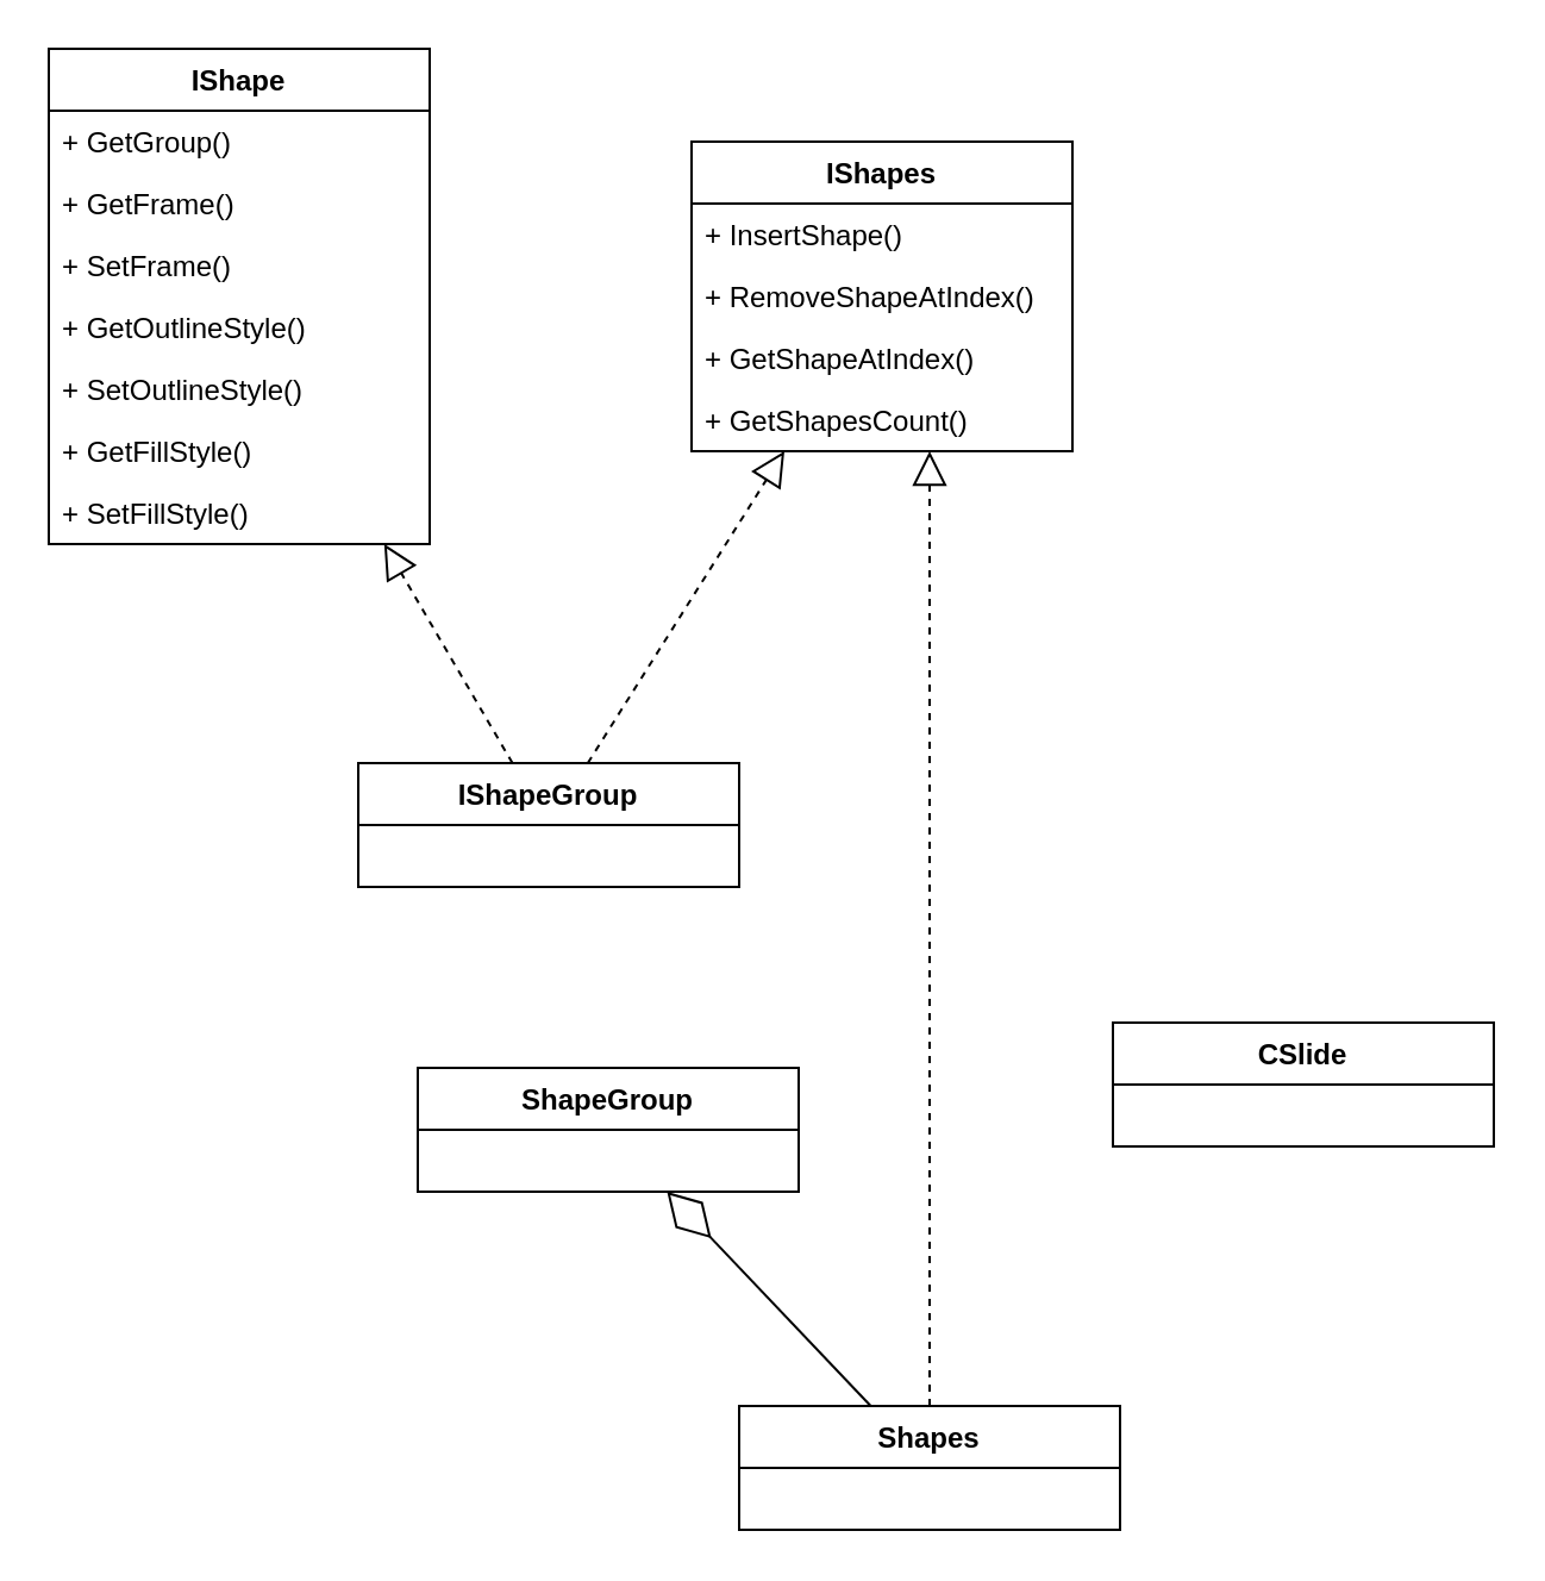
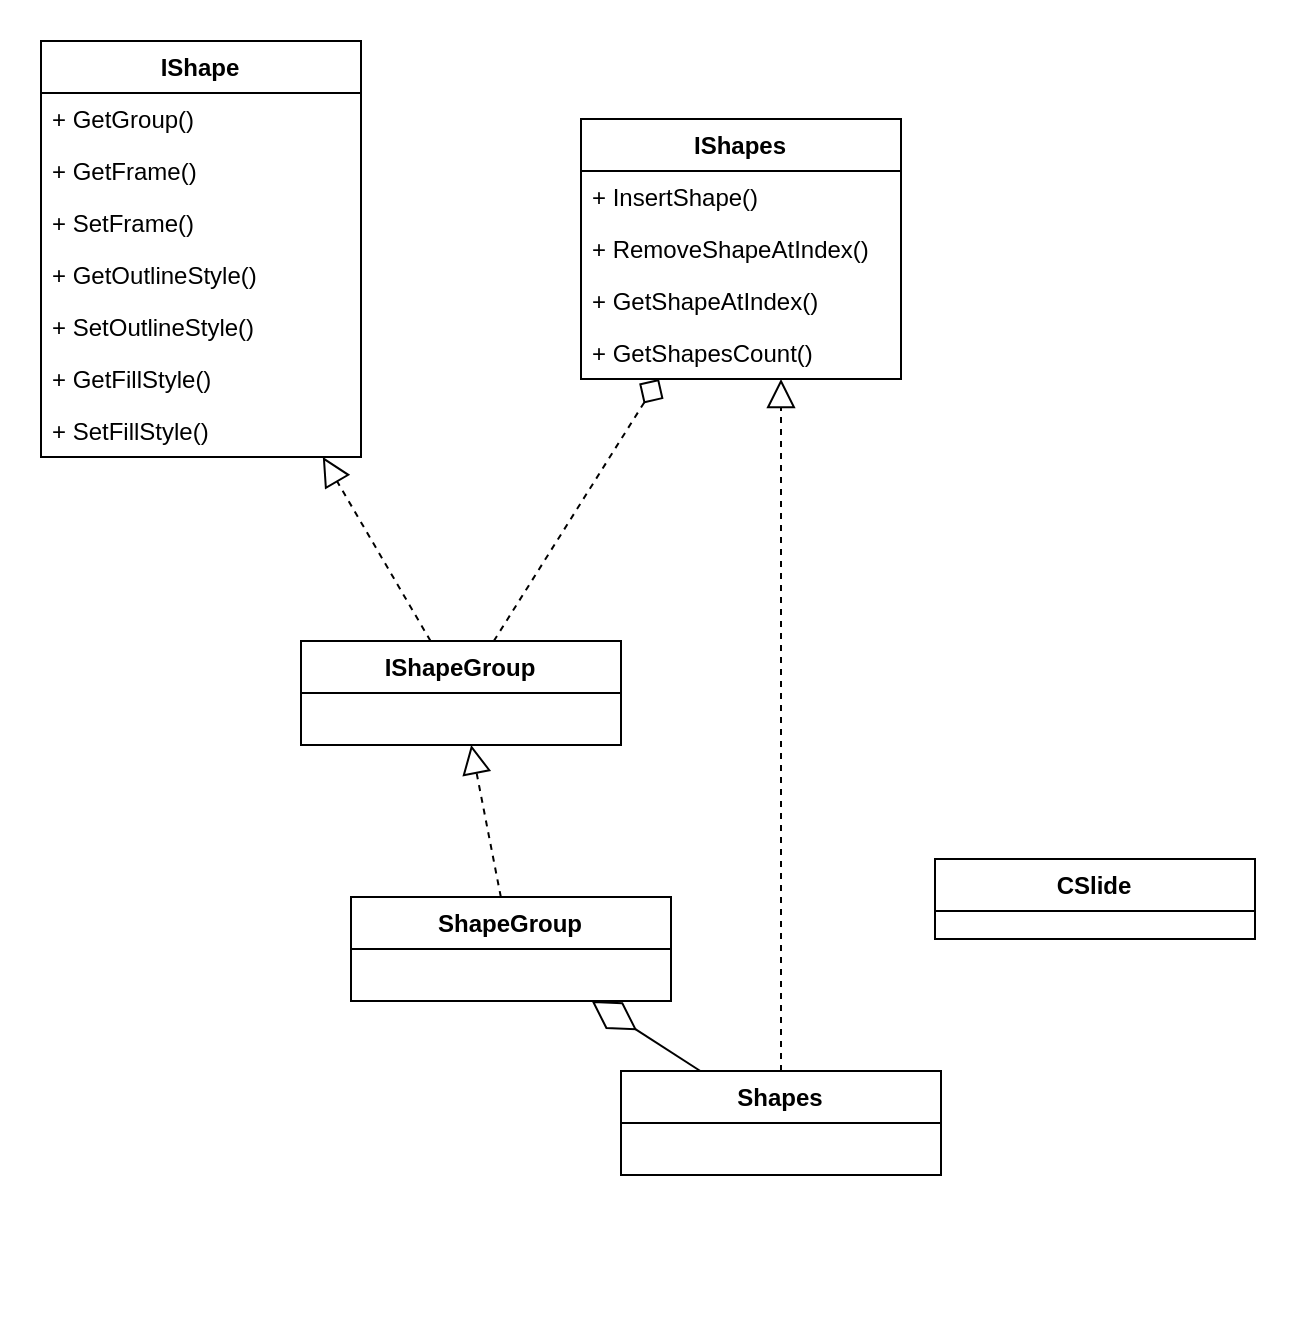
- <mxCell id="19" value="" style="endArrow=block;dashed=1;endFill=0;endSize=12;html=1;rounded=0;" parent="1" source="2" target="3" edge="1"><mxGeometry width="160" relative="1" as="geometry"><mxPoint x="270" y="390" as="sourcePoint" /><mxPoint x="270" y="322" as="targetPoint" /></mxGeometry></mxCell>
+ <mxCell id="19" value="" style="endArrow=diamond;dashed=1;endFill=0;endSize=12;html=1;rounded=0;" parent="1" source="2" target="3" edge="1"><mxGeometry width="160" relative="1" as="geometry"><mxPoint x="270" y="390" as="sourcePoint" /><mxPoint x="270" y="322" as="targetPoint" /></mxGeometry></mxCell>
+ <mxCell id="17" value="" style="endArrow=block;dashed=1;endFill=0;endSize=12;html=1;rounded=0;" parent="1" source="16" target="2" edge="1"><mxGeometry width="160" relative="1" as="geometry"><mxPoint x="30" y="250" as="sourcePoint" /><mxPoint x="190" y="250" as="targetPoint" /></mxGeometry></mxCell>
- <mxCell id="23" value="CSlide" style="swimlane;fontStyle=1;align=center;verticalAlign=top;childLayout=stackLayout;horizontal=1;startSize=26;horizontalStack=0;resizeParent=1;resizeParentMax=0;resizeLast=0;collapsible=1;marginBottom=0;whiteSpace=wrap;html=1;" vertex="1" parent="1"><mxGeometry x="467" y="429" width="160" height="52" as="geometry" /></mxCell>
+ <mxCell id="23" value="CSlide" style="swimlane;fontStyle=1;align=center;verticalAlign=top;childLayout=stackLayout;horizontal=1;startSize=26;horizontalStack=0;resizeParent=1;resizeParentMax=0;resizeLast=0;collapsible=1;marginBottom=0;whiteSpace=wrap;html=1;" vertex="1" parent="1"><mxGeometry x="467" y="429" width="160" height="40" as="geometry" /></mxCell>
- <mxCell id="18" value="Shapes" style="swimlane;fontStyle=1;align=center;verticalAlign=top;childLayout=stackLayout;horizontal=1;startSize=26;horizontalStack=0;resizeParent=1;resizeParentMax=0;resizeLast=0;collapsible=1;marginBottom=0;whiteSpace=wrap;html=1;" parent="1" vertex="1"><mxGeometry x="310" y="590" width="160" height="52" as="geometry" /></mxCell>
+ <mxCell id="18" value="Shapes" style="swimlane;fontStyle=1;align=center;verticalAlign=top;childLayout=stackLayout;horizontal=1;startSize=26;horizontalStack=0;resizeParent=1;resizeParentMax=0;resizeLast=0;collapsible=1;marginBottom=0;whiteSpace=wrap;html=1;" parent="1" vertex="1"><mxGeometry x="310" y="535" width="160" height="52" as="geometry" /></mxCell>
